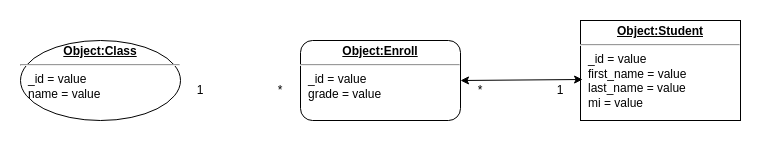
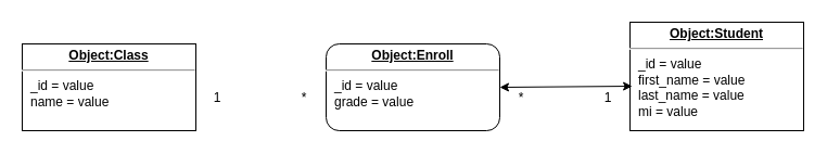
- <mxCell id="4" value="&lt;p style=&quot;margin: 0px ; margin-top: 4px ; text-align: center ; text-decoration: underline&quot;&gt;&lt;b&gt;Object:Class&lt;/b&gt;&lt;/p&gt;&lt;hr&gt;&lt;p style=&quot;margin: 0px ; margin-left: 8px&quot;&gt;_id = value&lt;br&gt;name = value&lt;br&gt;&lt;/p&gt;" style="ellipse;verticalAlign=top;align=left;overflow=fill;fontSize=12;fontFamily=Helvetica;html=1;" parent="1" vertex="1"><mxGeometry x="20" y="40" width="160" height="80" as="geometry" /></mxCell>
+ <mxCell id="4" value="&lt;p style=&quot;margin: 0px ; margin-top: 4px ; text-align: center ; text-decoration: underline&quot;&gt;&lt;b&gt;Object:Class&lt;/b&gt;&lt;/p&gt;&lt;hr&gt;&lt;p style=&quot;margin: 0px ; margin-left: 8px&quot;&gt;_id = value&lt;br&gt;name = value&lt;br&gt;&lt;/p&gt;" style="verticalAlign=top;align=left;overflow=fill;fontSize=12;fontFamily=Helvetica;html=1;" parent="1" vertex="1"><mxGeometry x="20" y="40" width="160" height="80" as="geometry" /></mxCell>
